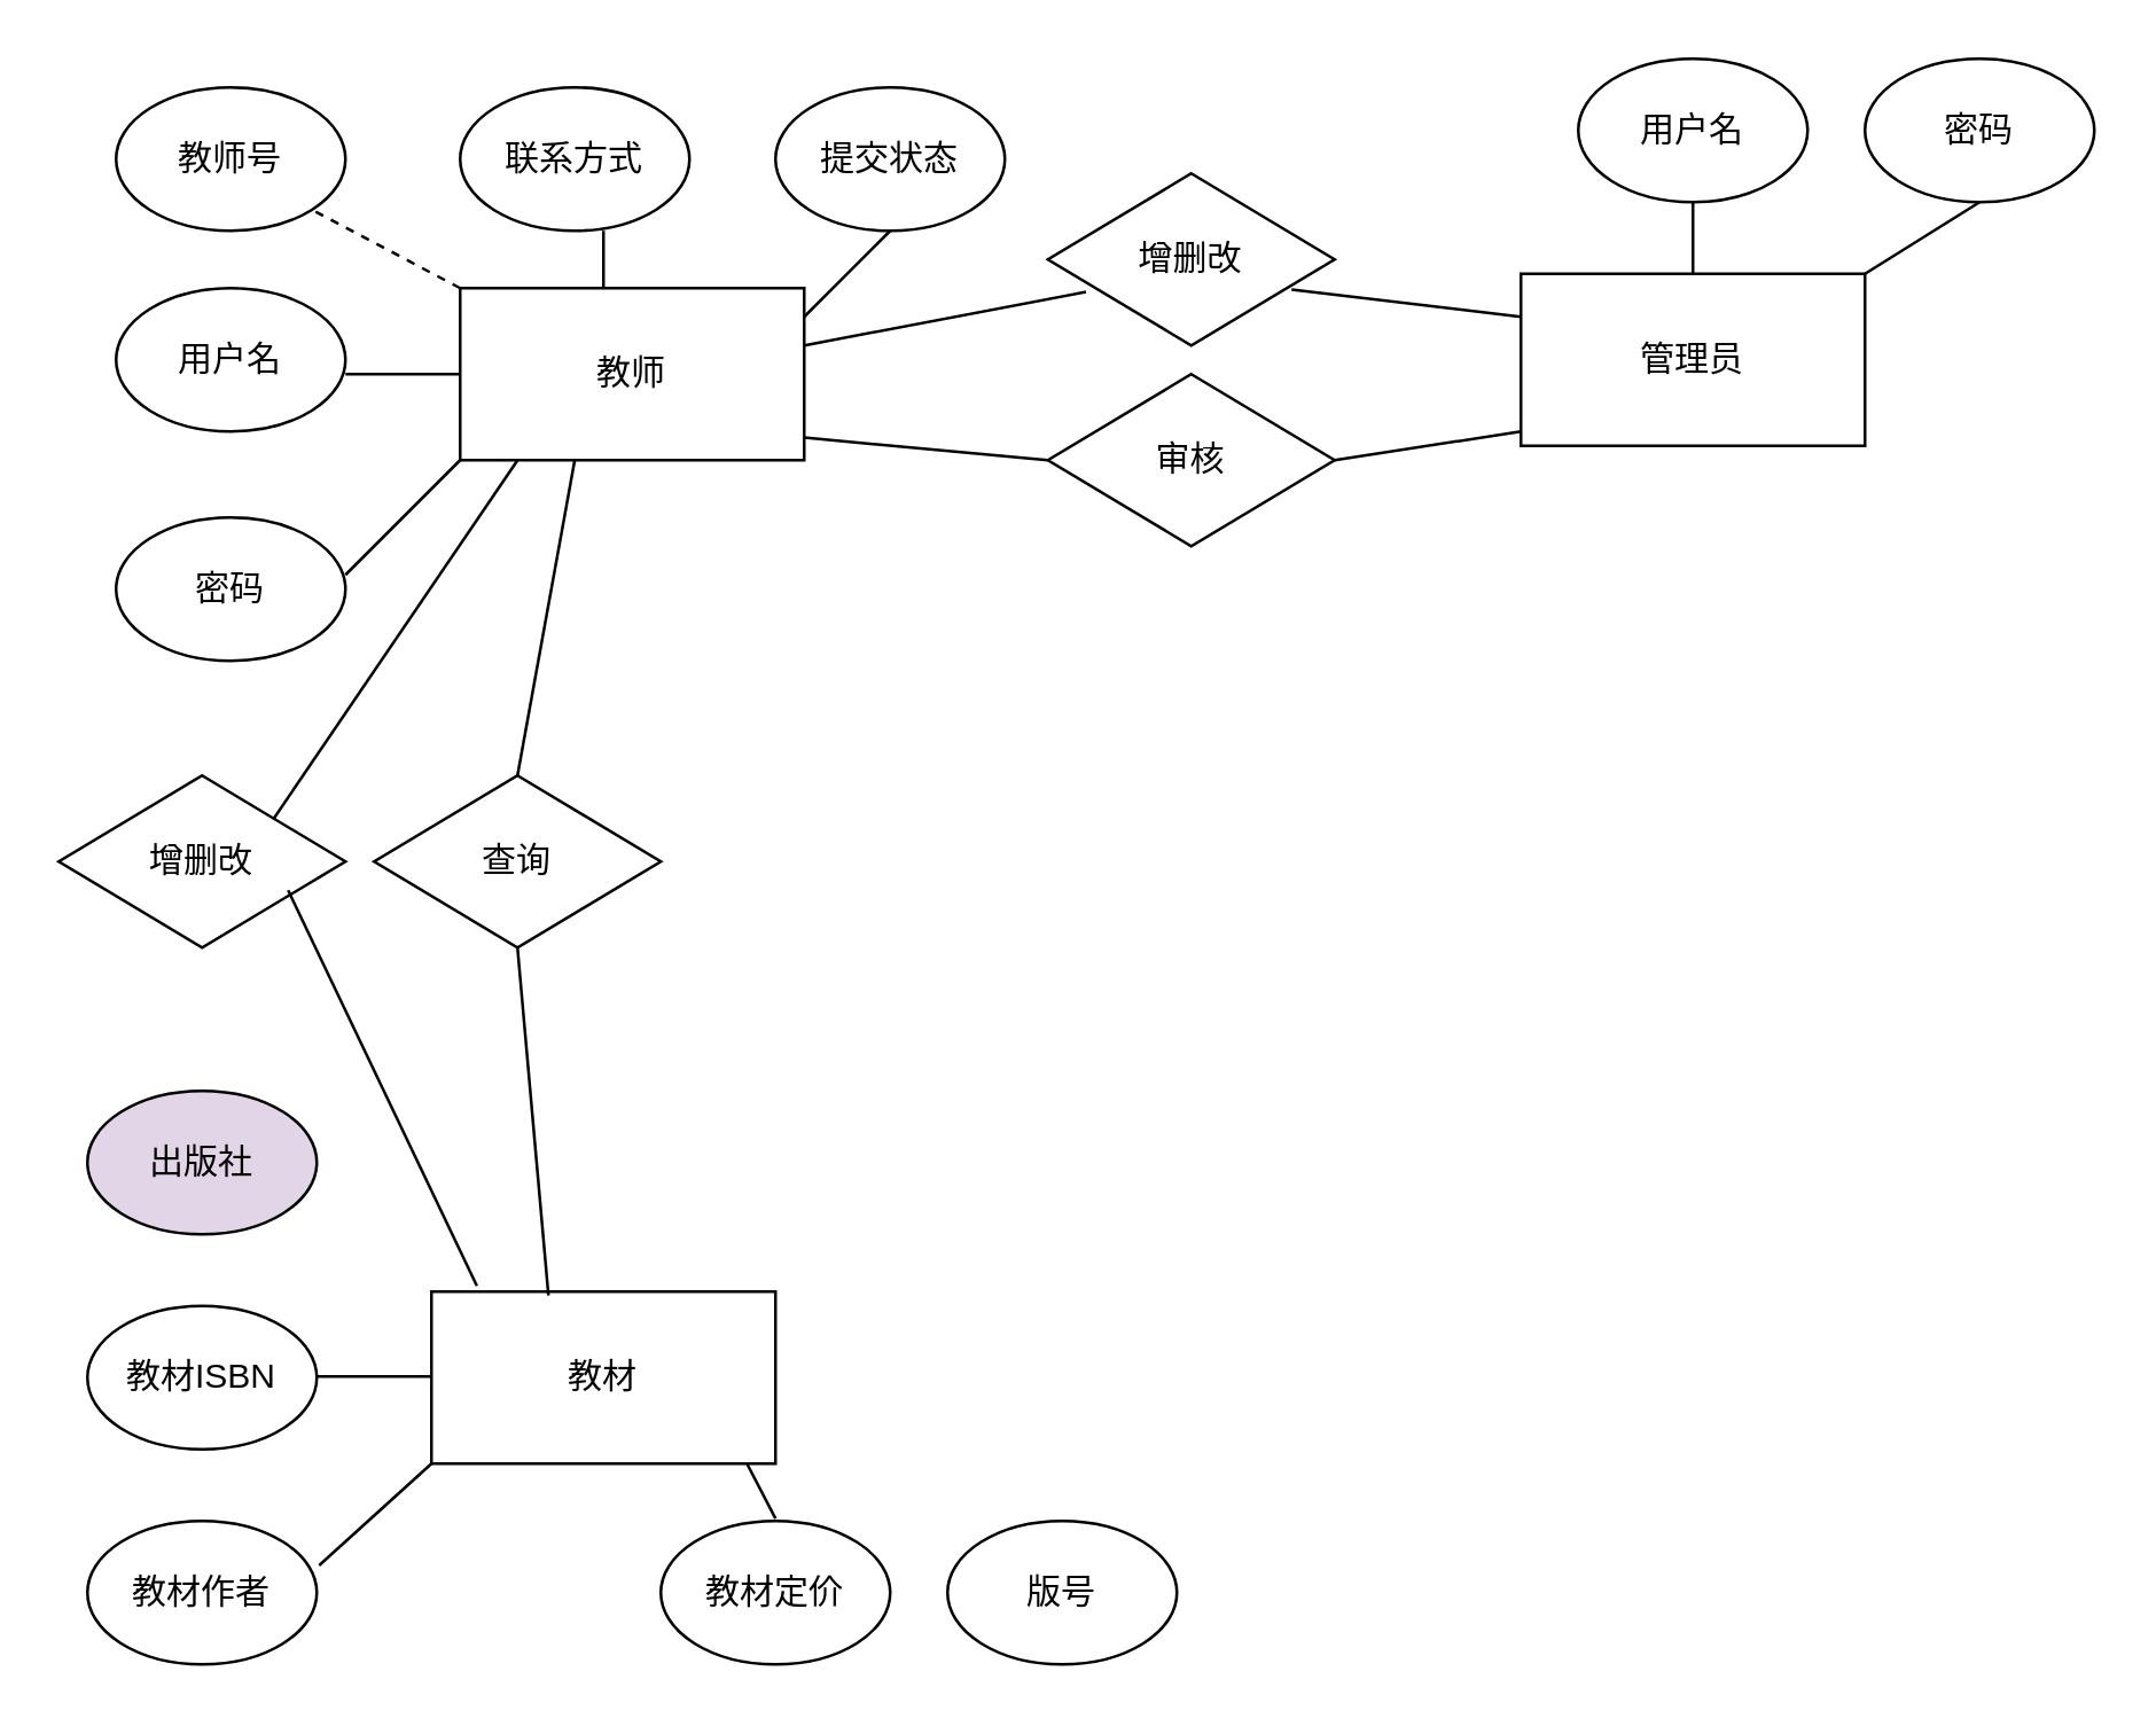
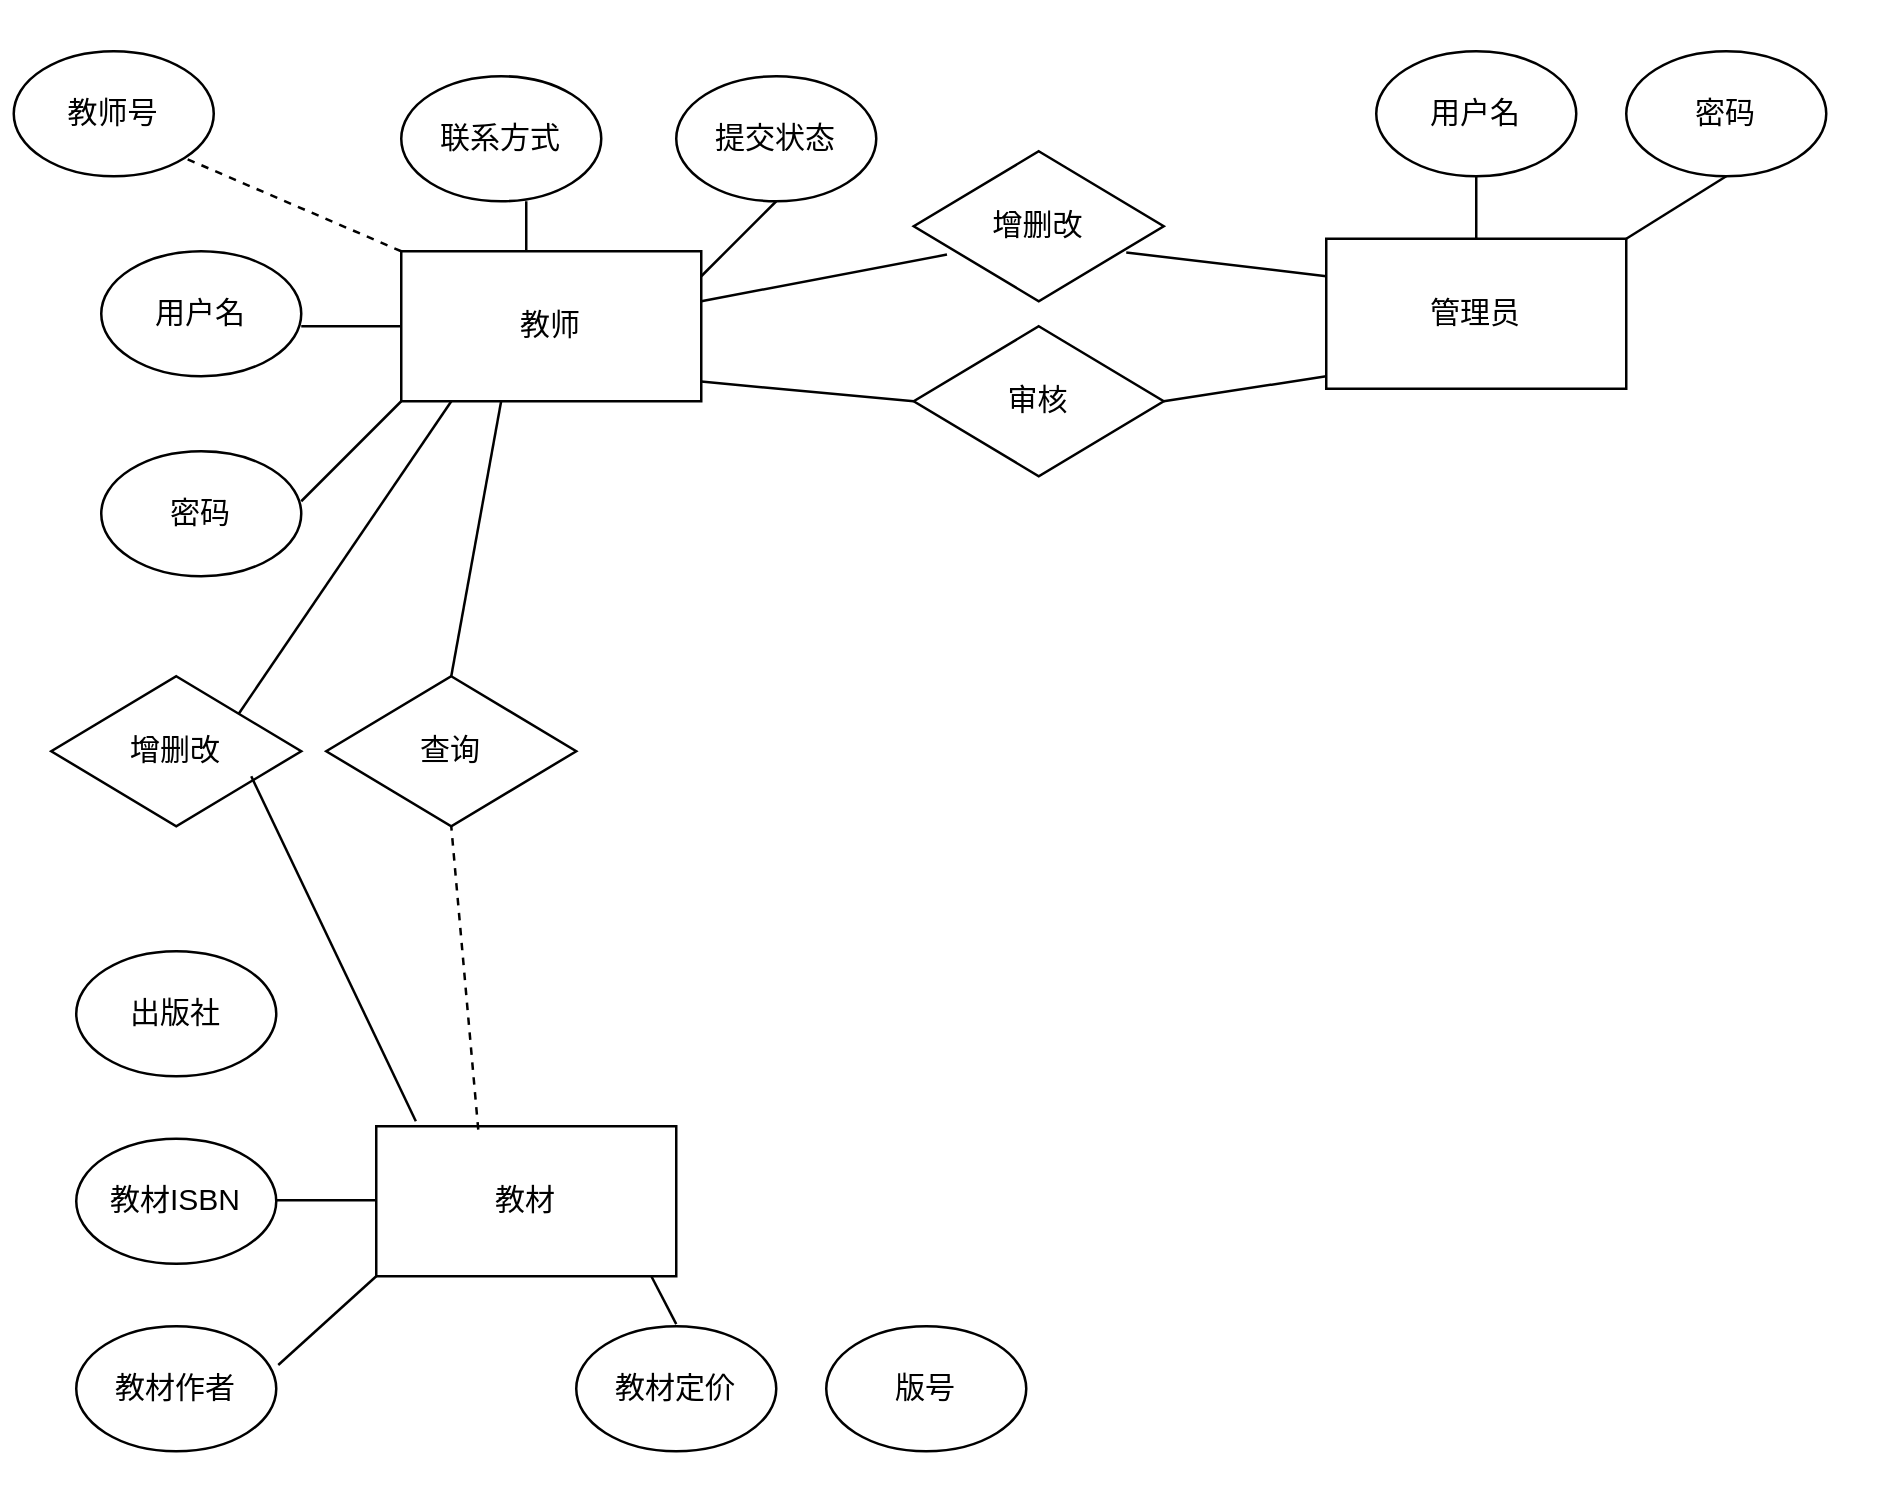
- <mxCell id="3" value="教师号" style="ellipse;whiteSpace=wrap;html=1;" vertex="1" parent="1"><mxGeometry x="40" y="30" width="80" height="50" as="geometry" /></mxCell>
+ <mxCell id="3" value="教师号" style="ellipse;whiteSpace=wrap;html=1;" vertex="1" parent="1"><mxGeometry x="5" y="20" width="80" height="50" as="geometry" /></mxCell>
- <mxCell id="29" value="" style="endArrow=none;html=1;rounded=0;entryX=0.5;entryY=1;entryDx=0;entryDy=0;exitX=0.34;exitY=0.022;exitDx=0;exitDy=0;exitPerimeter=0;" edge="1" parent="1" source="13" target="27"><mxGeometry width="50" height="50" relative="1" as="geometry"><mxPoint x="290" y="200" as="sourcePoint" /><mxPoint x="375.04" y="75" as="targetPoint" /></mxGeometry></mxCell>
+ <mxCell id="29" value="" style="endArrow=none;html=1;rounded=0;entryX=0.5;entryY=1;entryDx=0;entryDy=0;exitX=0.34;exitY=0.022;exitDx=0;exitDy=0;exitPerimeter=0;dashed=1;" edge="1" parent="1" source="13" target="27"><mxGeometry width="50" height="50" relative="1" as="geometry"><mxPoint x="290" y="200" as="sourcePoint" /><mxPoint x="375.04" y="75" as="targetPoint" /></mxGeometry></mxCell>
- <mxCell id="17" value="出版社" style="ellipse;whiteSpace=wrap;html=1;fillColor=#e1d5e7;" vertex="1" parent="1"><mxGeometry x="30" y="380" width="80" height="50" as="geometry" /></mxCell>
+ <mxCell id="17" value="出版社" style="ellipse;whiteSpace=wrap;html=1;" vertex="1" parent="1"><mxGeometry x="30" y="380" width="80" height="50" as="geometry" /></mxCell>
